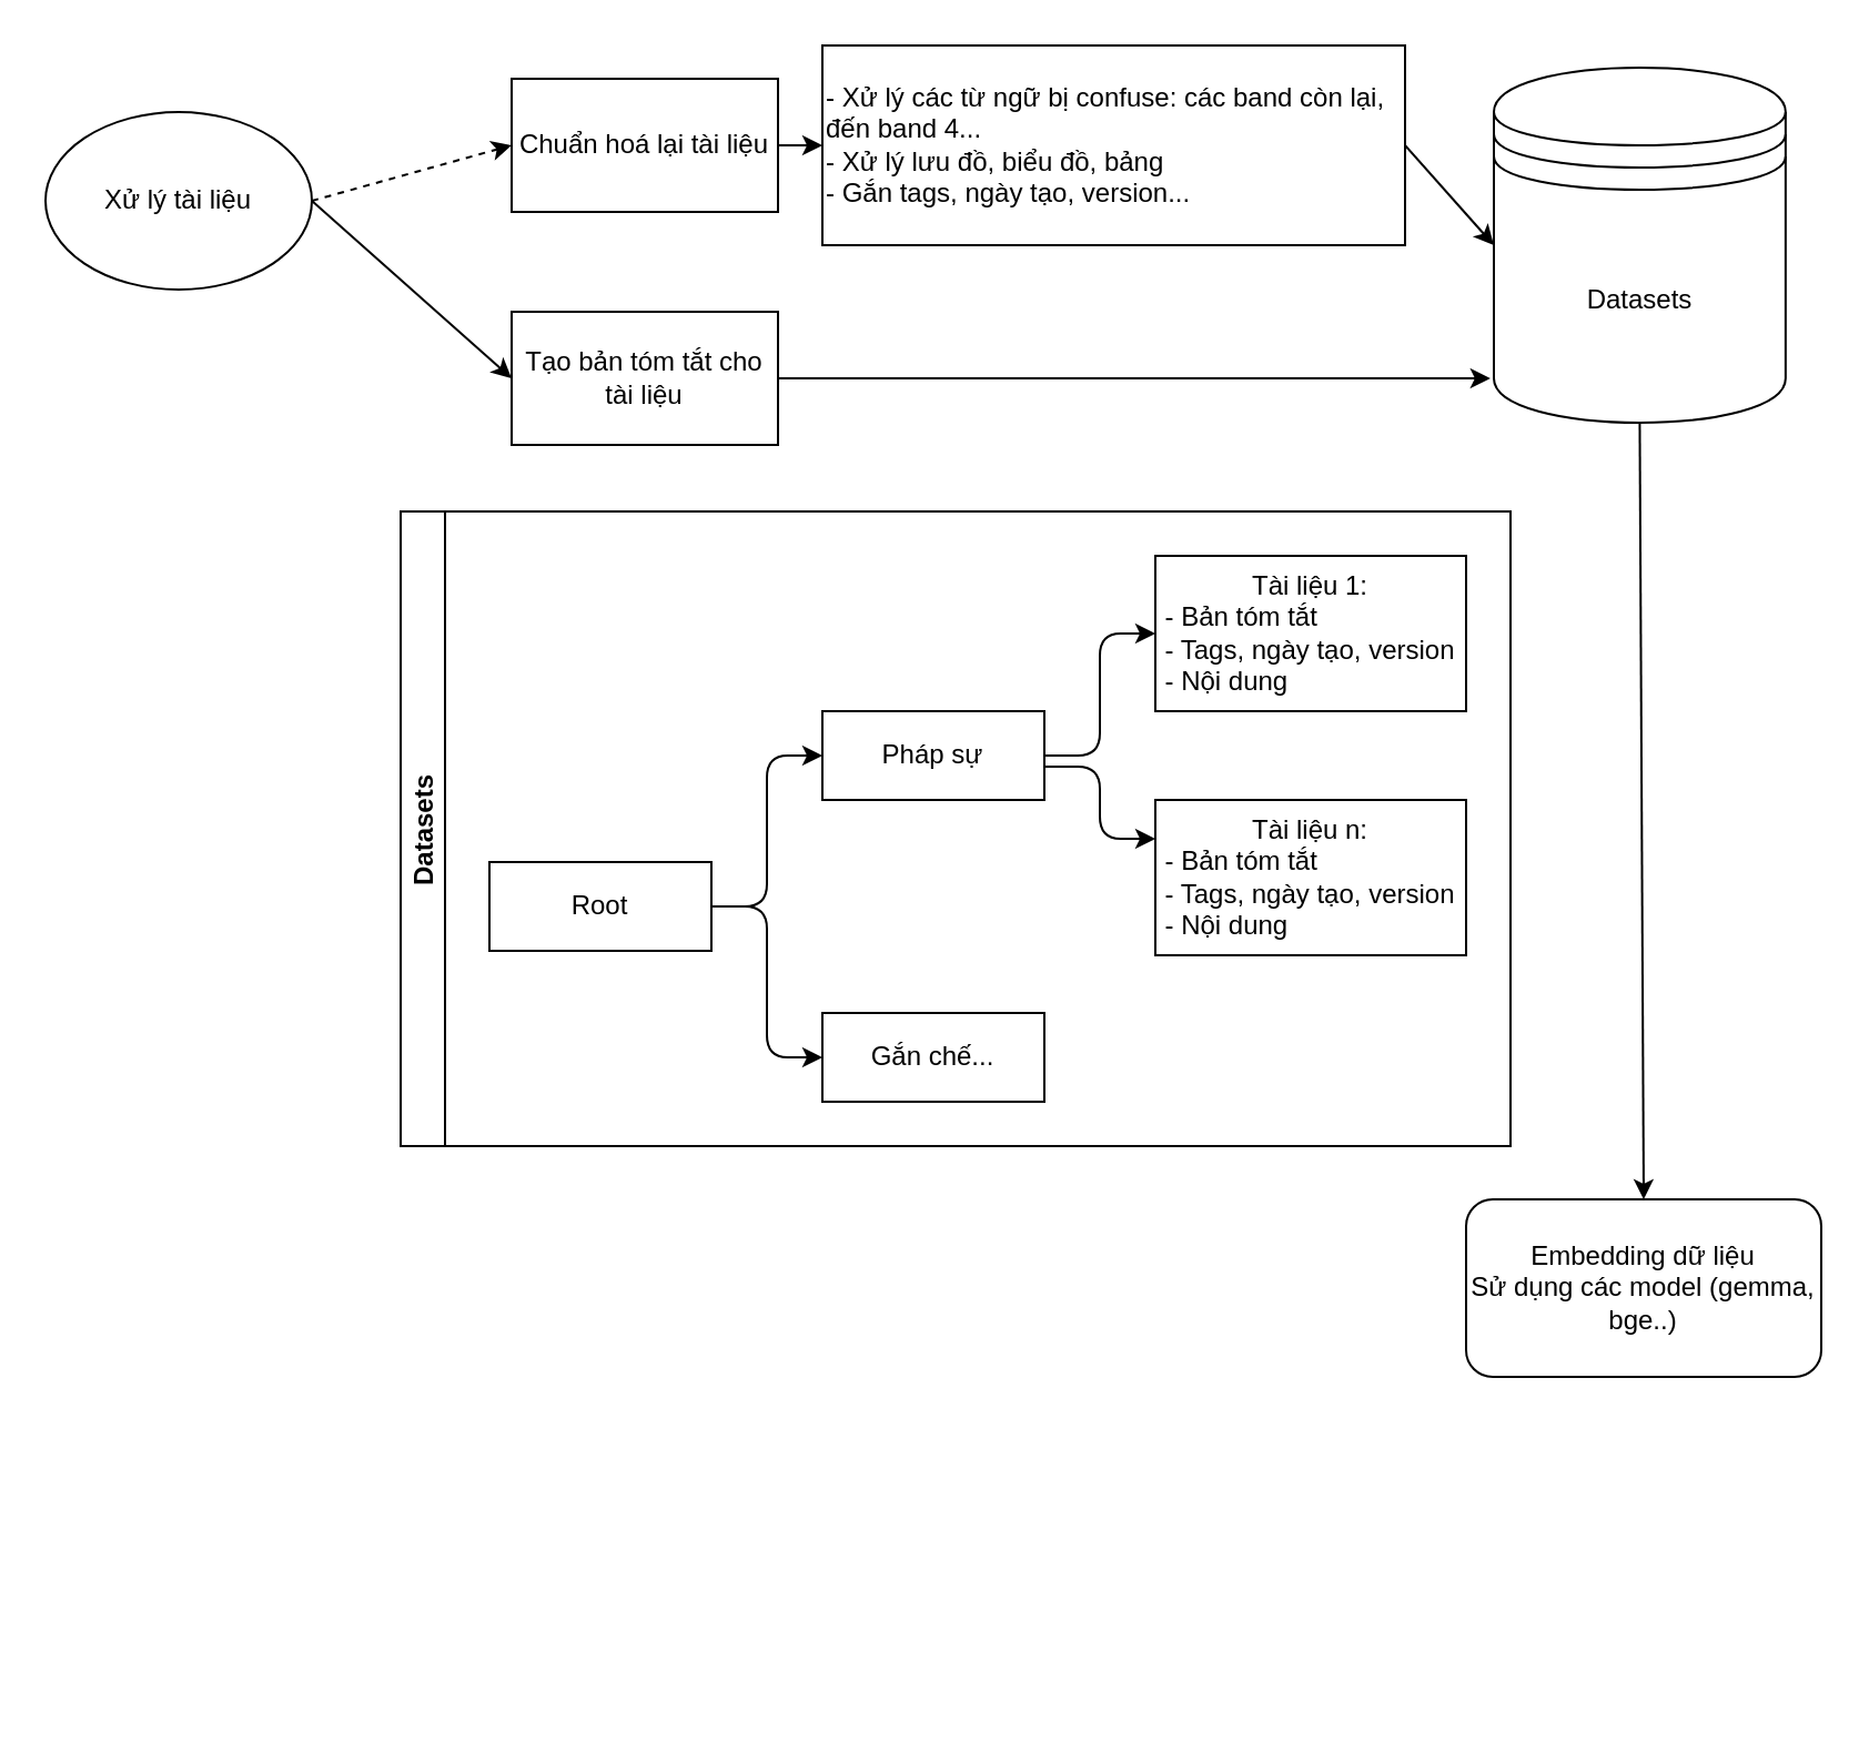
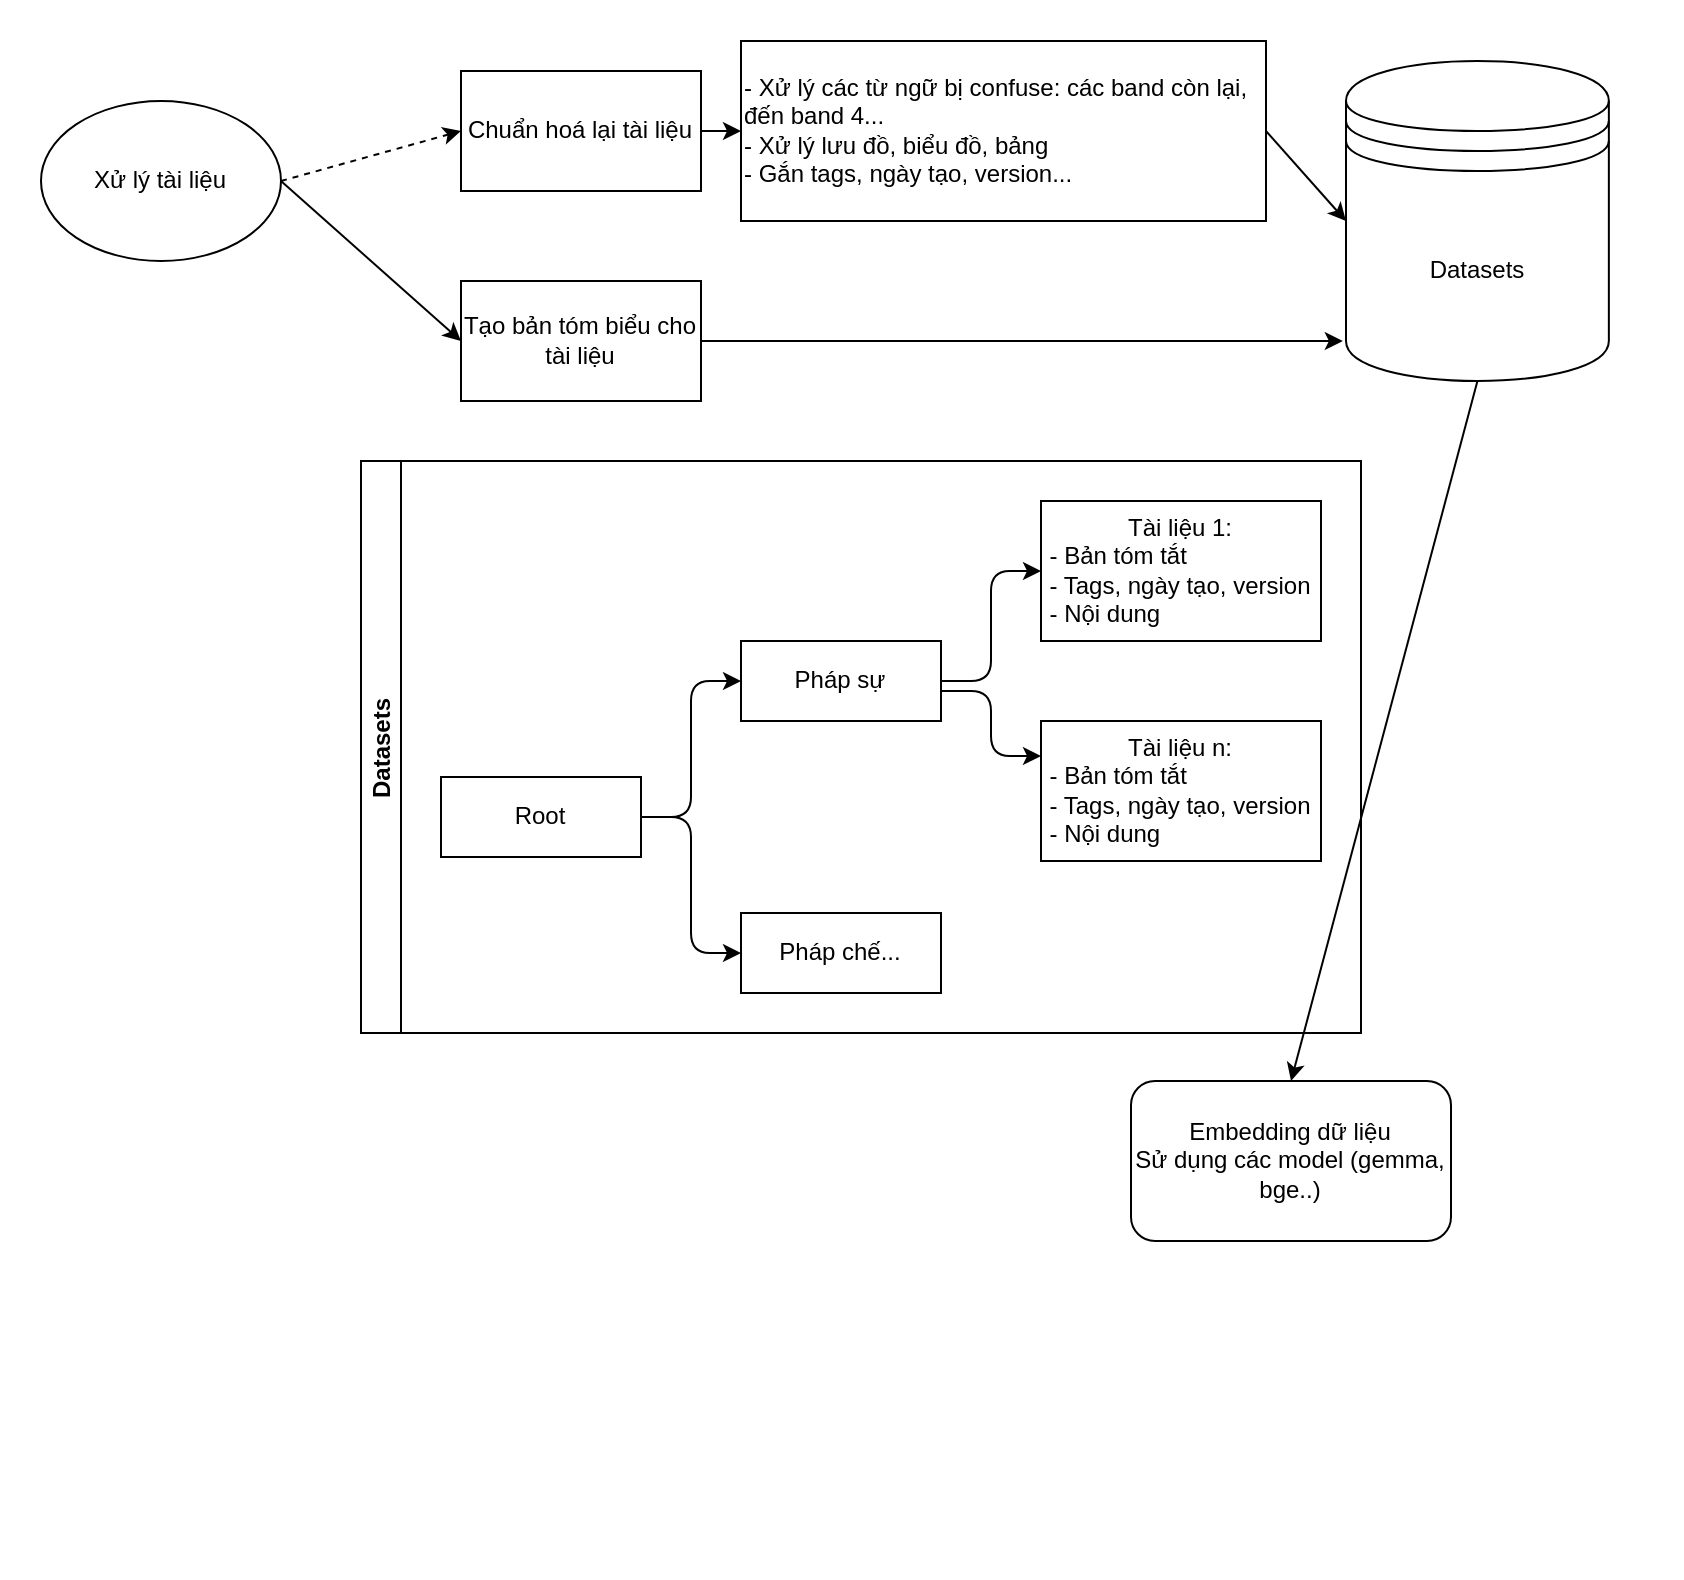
- <mxCell id="5" value="Tạo bản tóm tắt cho tài liệu" style="rounded=0;whiteSpace=wrap;html=1;" parent="2" vertex="1"><mxGeometry x="210" y="120" width="120" height="60" as="geometry" /></mxCell>
+ <mxCell id="5" value="Tạo bản tóm biểu cho tài liệu" style="rounded=0;whiteSpace=wrap;html=1;" parent="2" vertex="1"><mxGeometry x="210" y="120" width="120" height="60" as="geometry" /></mxCell>
- <mxCell id="17" value="Gắn chế..." style="whiteSpace=wrap;html=1;" parent="13" vertex="1"><mxGeometry x="190" y="226" width="100" height="40" as="geometry" /></mxCell>
+ <mxCell id="17" value="Pháp chế..." style="whiteSpace=wrap;html=1;" parent="13" vertex="1"><mxGeometry x="190" y="226" width="100" height="40" as="geometry" /></mxCell>
- <mxCell id="23" value="Embedding dữ liệu&lt;br&gt;Sử dụng các model (gemma, bge..)" style="rounded=1;whiteSpace=wrap;html=1;" parent="2" vertex="1"><mxGeometry x="640" y="520" width="160" height="80" as="geometry" /></mxCell>
+ <mxCell id="23" value="Embedding dữ liệu&lt;br&gt;Sử dụng các model (gemma, bge..)" style="rounded=1;whiteSpace=wrap;html=1;" parent="2" vertex="1"><mxGeometry x="545" y="520" width="160" height="80" as="geometry" /></mxCell>
